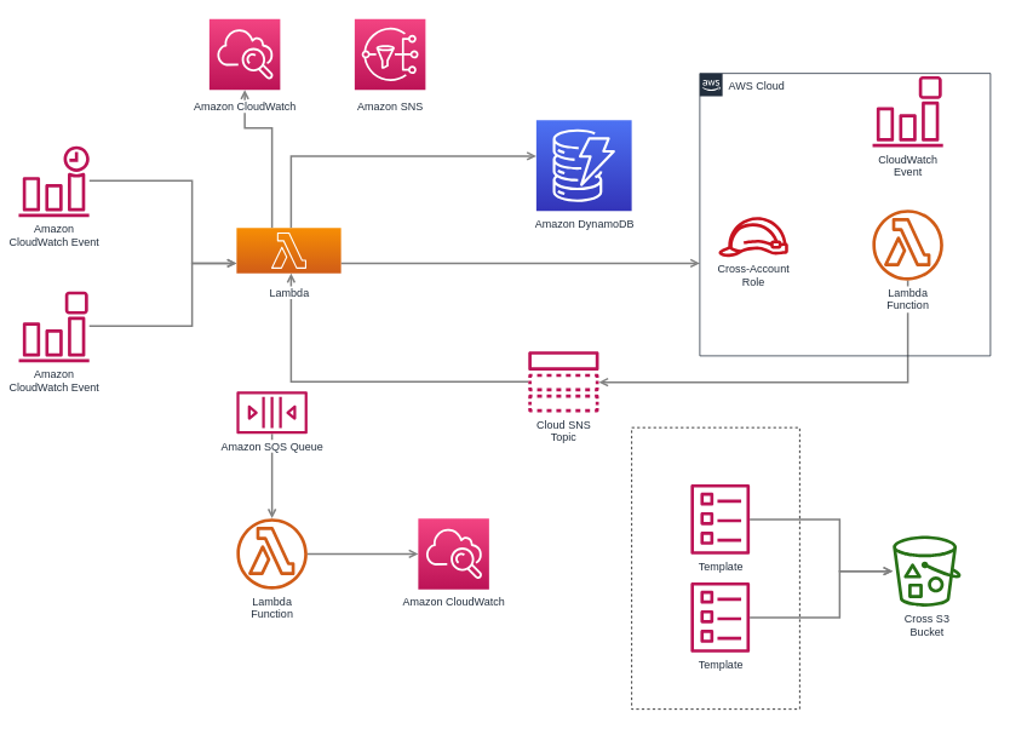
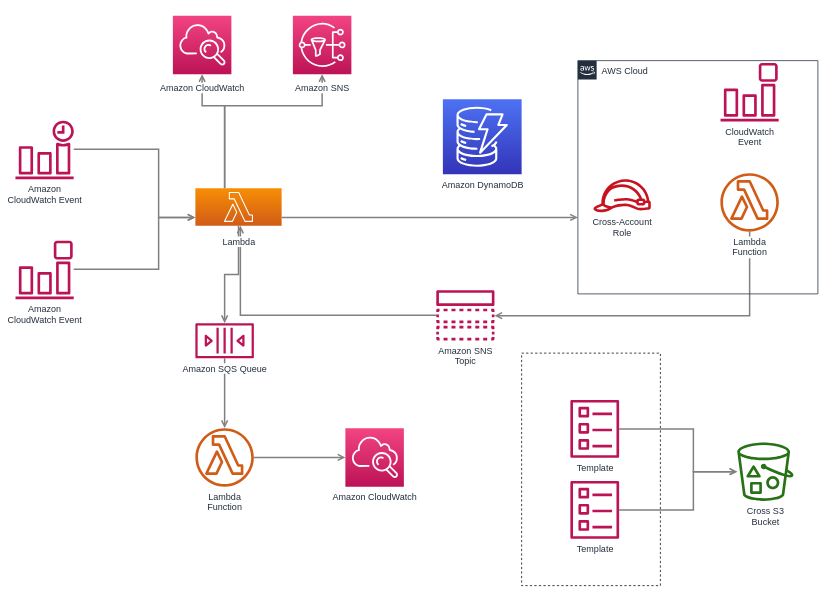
+ <mxCell id="5" style="edgeStyle=orthogonalEdgeStyle;rounded=0;orthogonalLoop=1;jettySize=auto;html=1;startArrow=none;startFill=0;endArrow=open;endFill=0;strokeColor=#808080;strokeWidth=2;" parent="1" source="19" target="16" edge="1"><mxGeometry relative="1" as="geometry"><Array as="points"><mxPoint x="299" y="140" /><mxPoint x="429" y="140" /></Array></mxGeometry></mxCell>
- <mxCell id="8" style="edgeStyle=orthogonalEdgeStyle;rounded=0;orthogonalLoop=1;jettySize=auto;html=1;startArrow=none;startFill=0;endArrow=open;endFill=0;strokeColor=#808080;strokeWidth=2;" parent="1" source="19" target="20" edge="1"><mxGeometry relative="1" as="geometry"><Array as="points"><mxPoint x="320" y="171" /></Array></mxGeometry></mxCell>
+ <mxCell id="6" style="edgeStyle=orthogonalEdgeStyle;rounded=0;orthogonalLoop=1;jettySize=auto;html=1;startArrow=none;startFill=0;endArrow=open;endFill=0;strokeColor=#808080;strokeWidth=2;" parent="1" source="19" target="21" edge="1"><mxGeometry relative="1" as="geometry" /></mxCell>
- <mxCell id="24" value="Cloud SNS&lt;br&gt;Topic&lt;br&gt;" style="outlineConnect=0;fontColor=#232F3E;gradientColor=none;fillColor=#BC1356;strokeColor=none;dashed=0;verticalLabelPosition=bottom;verticalAlign=top;align=center;html=1;fontSize=12;fontStyle=0;aspect=fixed;pointerEvents=1;shape=mxgraph.aws4.topic;labelBackgroundColor=#ffffff;" parent="1" vertex="1"><mxGeometry x="581" y="386" width="78" height="67" as="geometry" /></mxCell>
+ <mxCell id="24" value="Amazon SNS&lt;br&gt;Topic&lt;br&gt;" style="outlineConnect=0;fontColor=#232F3E;gradientColor=none;fillColor=#BC1356;strokeColor=none;dashed=0;verticalLabelPosition=bottom;verticalAlign=top;align=center;html=1;fontSize=12;fontStyle=0;aspect=fixed;pointerEvents=1;shape=mxgraph.aws4.topic;labelBackgroundColor=#ffffff;" parent="1" vertex="1"><mxGeometry x="581" y="386" width="78" height="67" as="geometry" /></mxCell>
